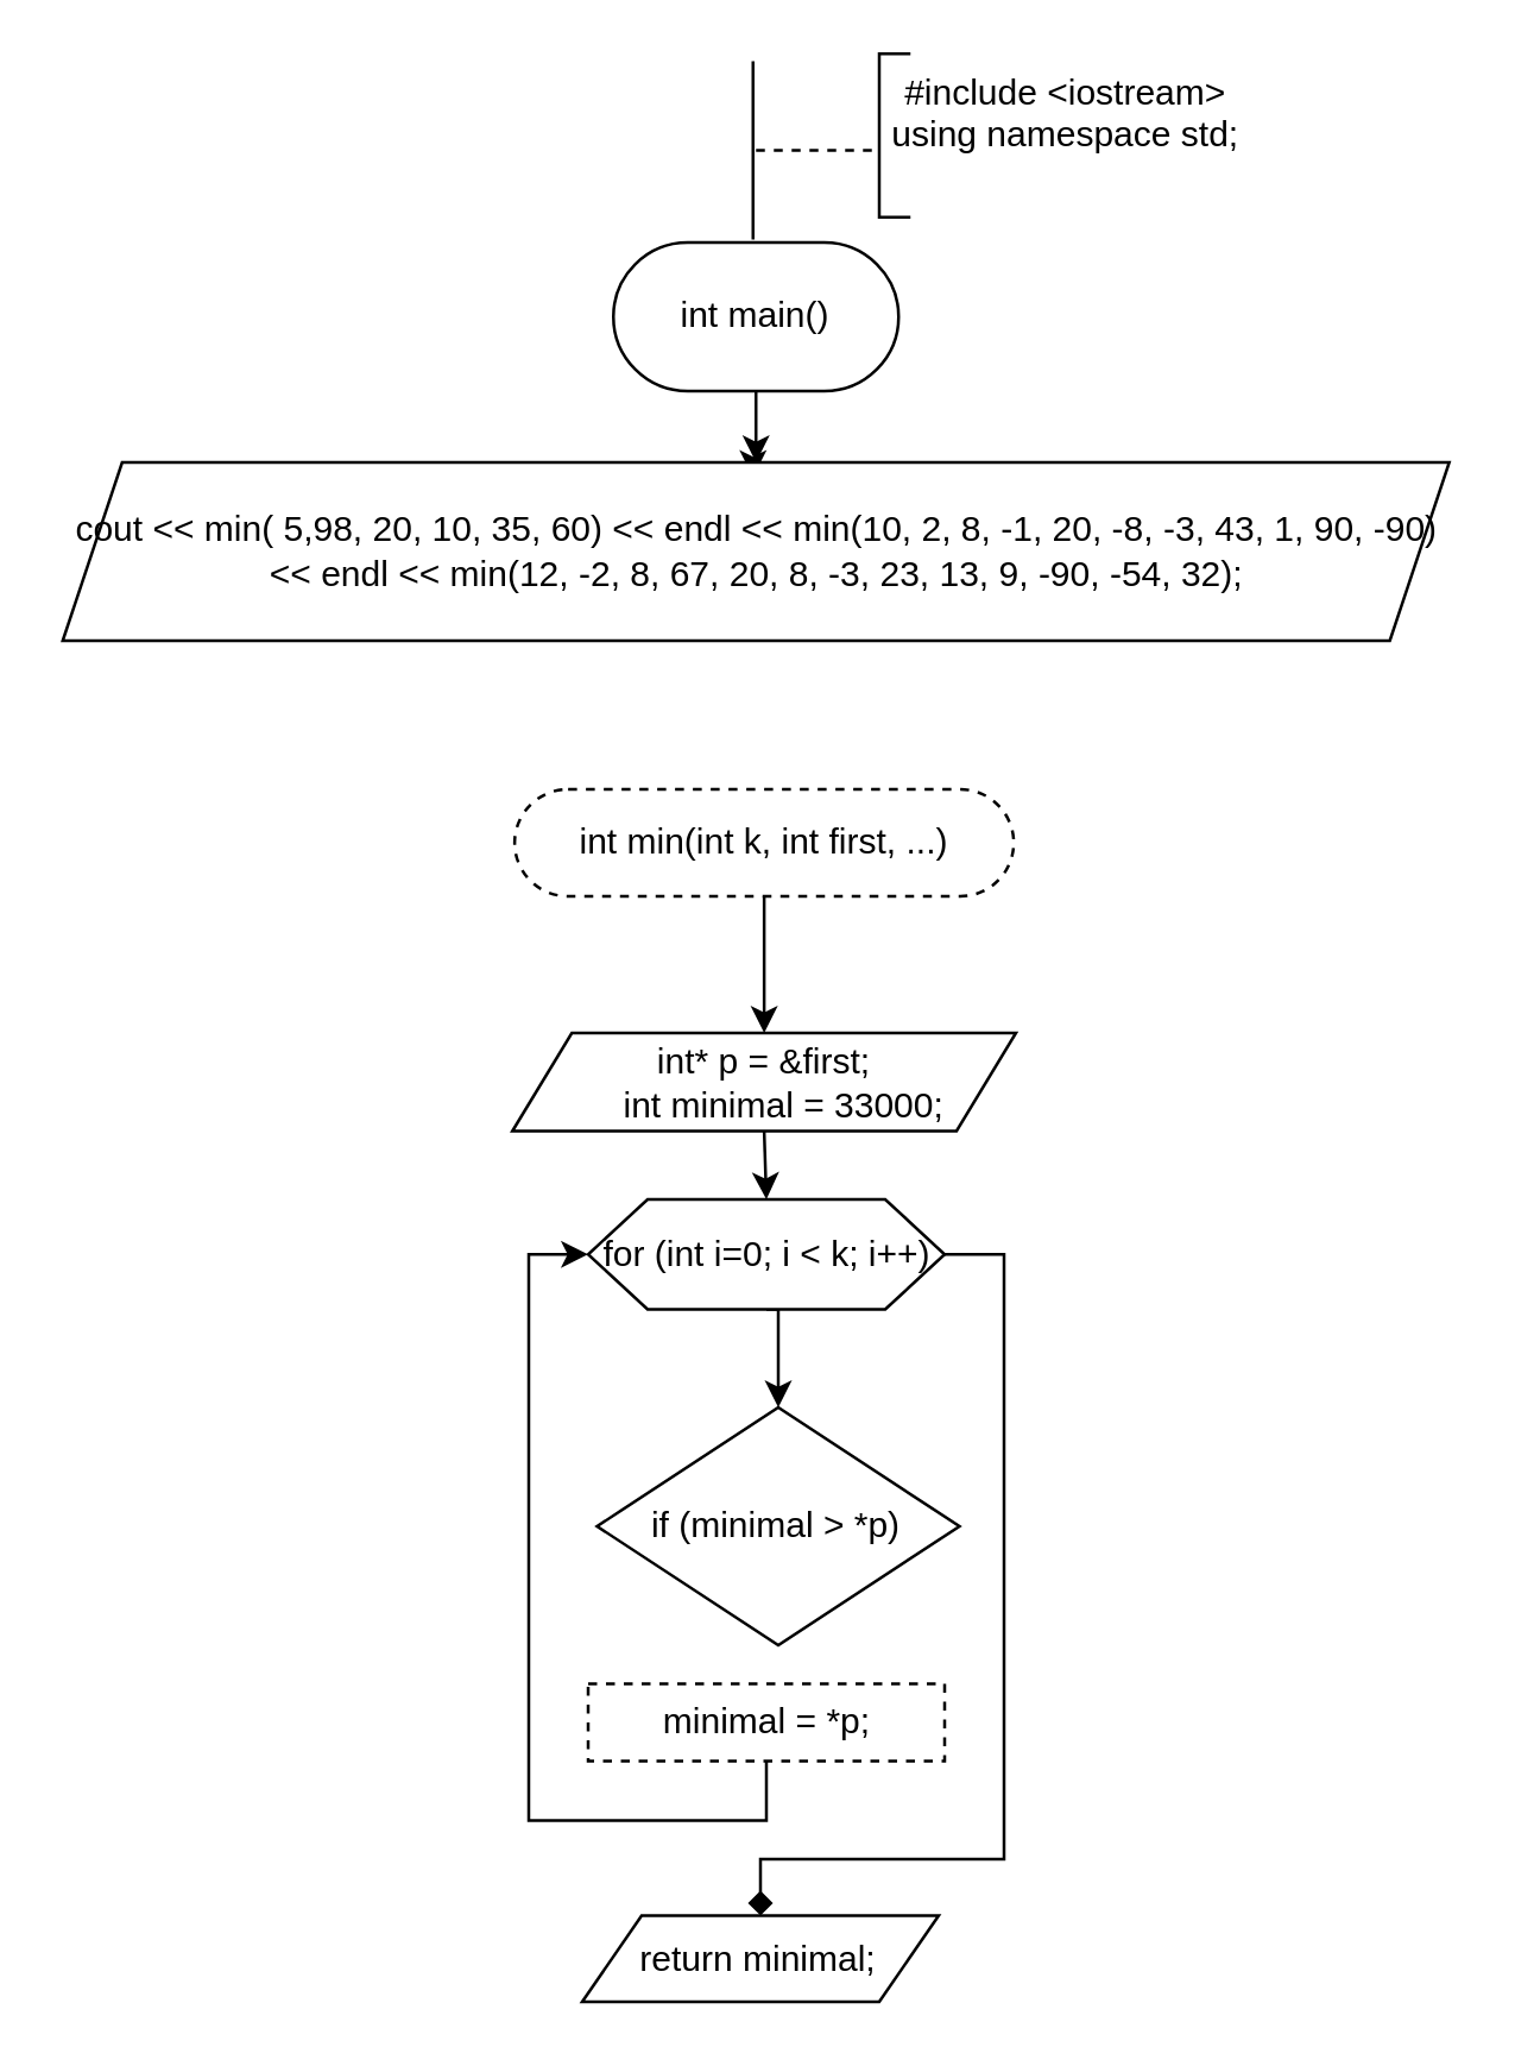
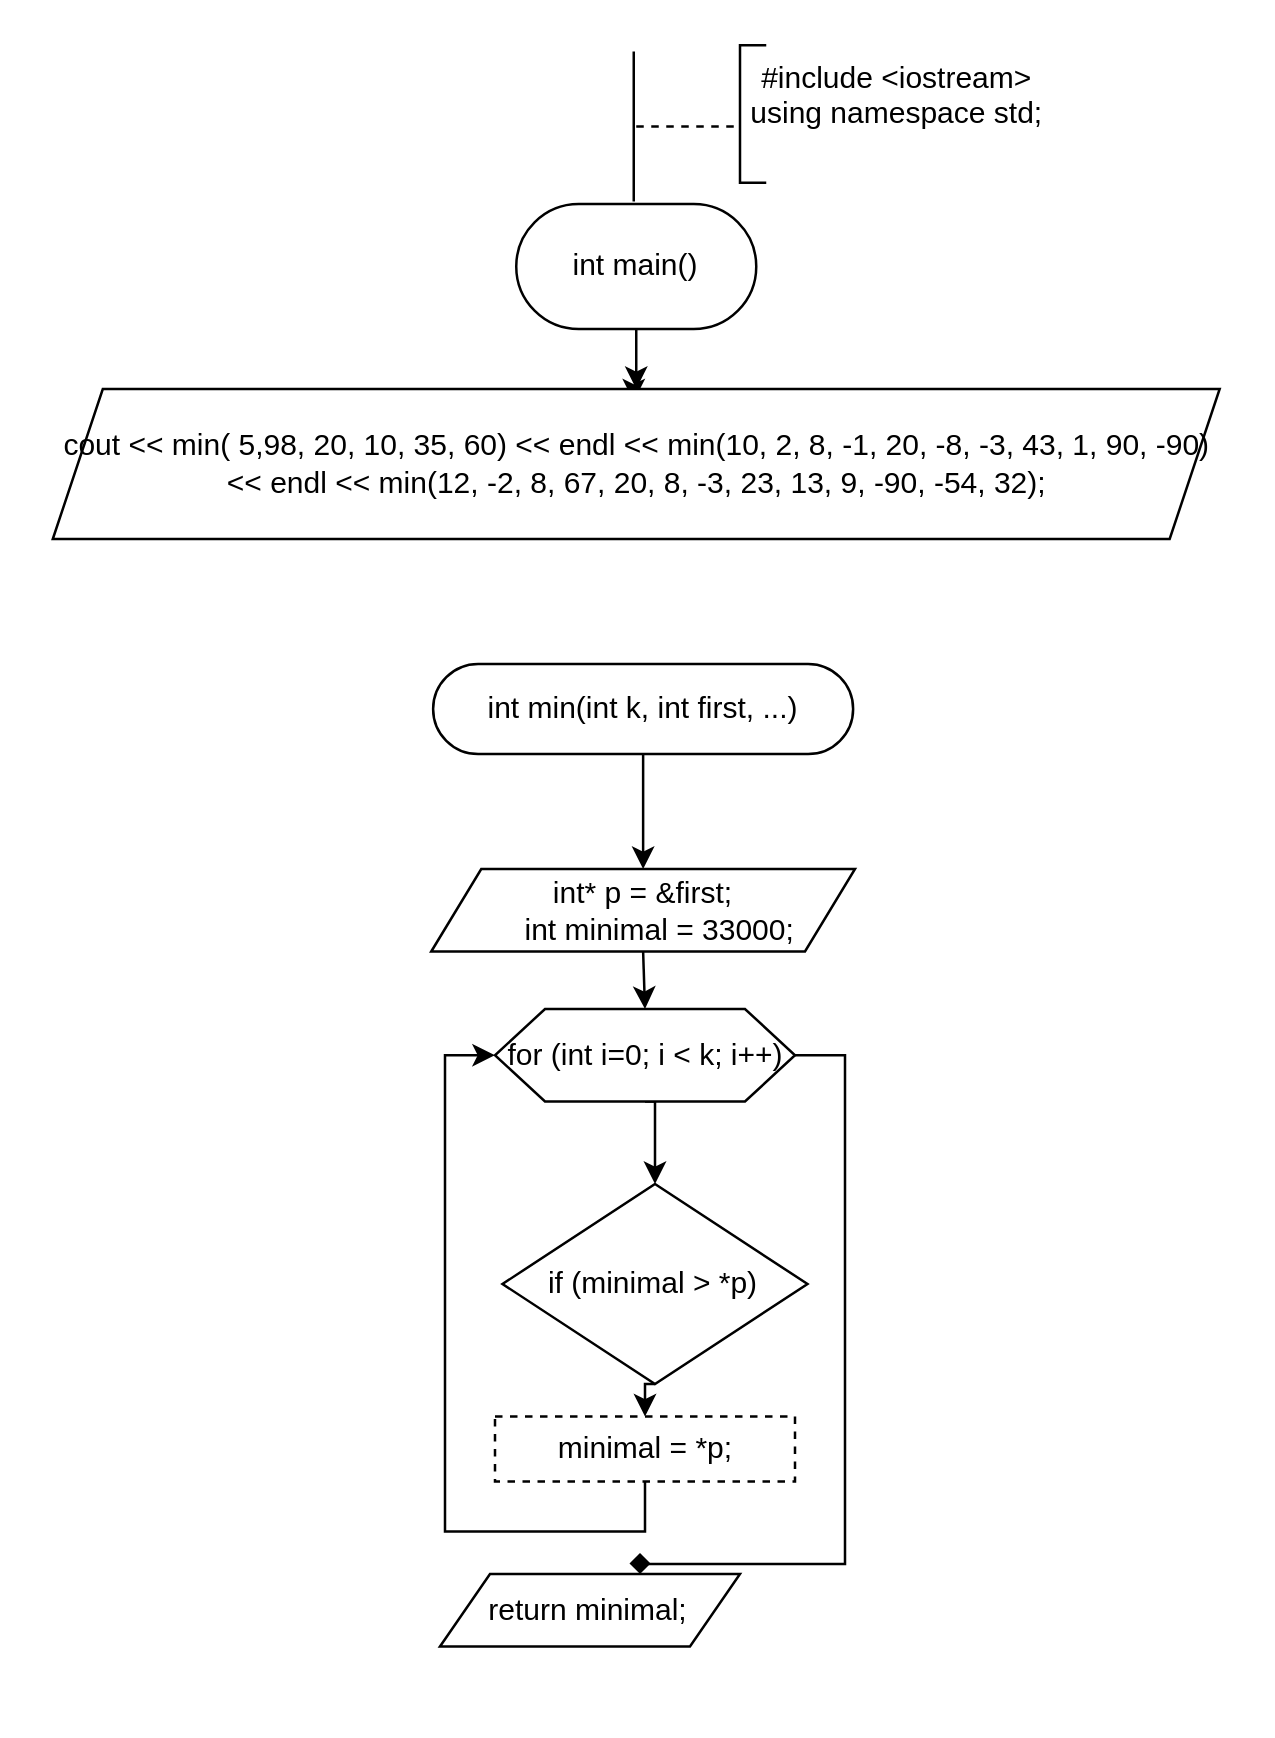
- <mxCell id="8" value="int min(int k, int first, ...)" style="rounded=1;whiteSpace=wrap;html=1;arcSize=50;dashed=1;" vertex="1" parent="1"><mxGeometry x="172.75" y="265" width="168" height="36" as="geometry" /></mxCell>
+ <mxCell id="8" value="int min(int k, int first, ...)" style="rounded=1;whiteSpace=wrap;html=1;arcSize=50;" vertex="1" parent="1"><mxGeometry x="172.75" y="265" width="168" height="36" as="geometry" /></mxCell>
+ <mxCell id="17" style="edgeStyle=orthogonalEdgeStyle;rounded=0;orthogonalLoop=1;jettySize=auto;html=1;exitX=0.5;exitY=1;exitDx=0;exitDy=0;entryX=0.5;entryY=0;entryDx=0;entryDy=0;" edge="1" parent="1" source="18" target="20"><mxGeometry relative="1" as="geometry" /></mxCell>
- <mxCell id="21" value="return minimal;" style="shape=parallelogram;perimeter=parallelogramPerimeter;whiteSpace=wrap;html=1;fixedSize=1;" vertex="1" parent="1"><mxGeometry x="195.49" y="644" width="120" height="29" as="geometry" /></mxCell>
+ <mxCell id="21" value="return minimal;" style="shape=parallelogram;perimeter=parallelogramPerimeter;whiteSpace=wrap;html=1;fixedSize=1;" vertex="1" parent="1"><mxGeometry x="175.49" y="629" width="120" height="29" as="geometry" /></mxCell>
